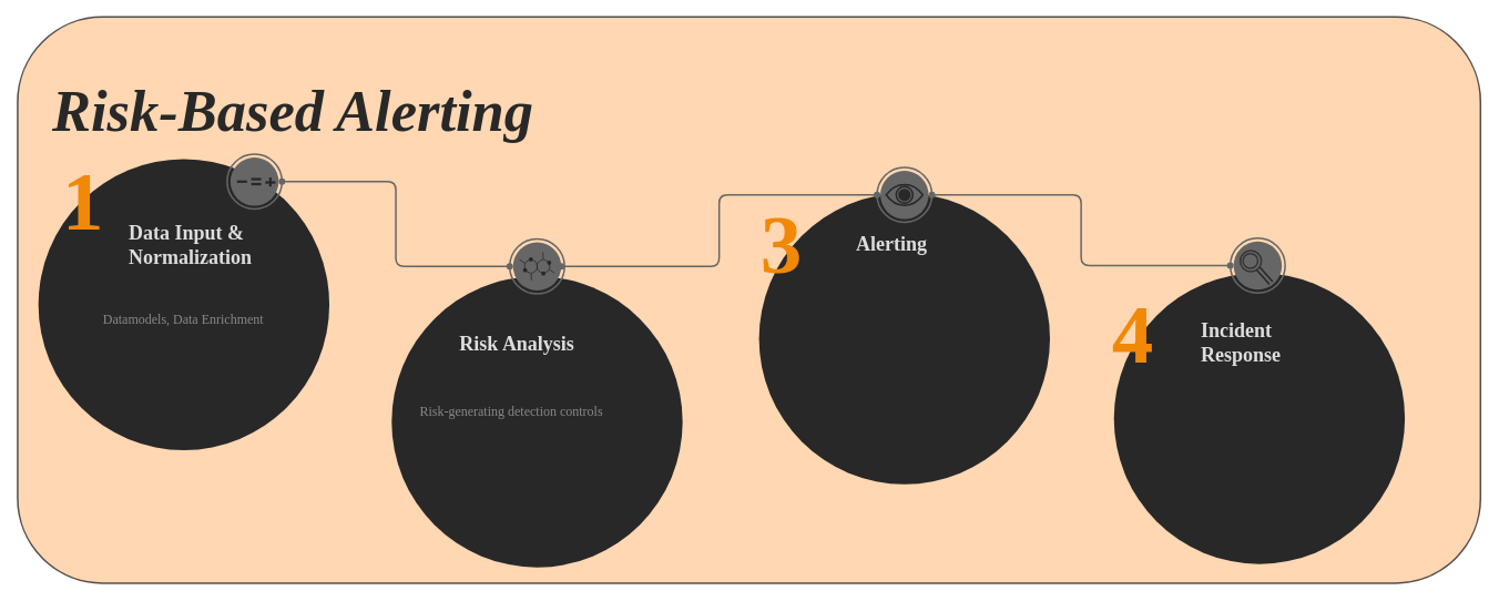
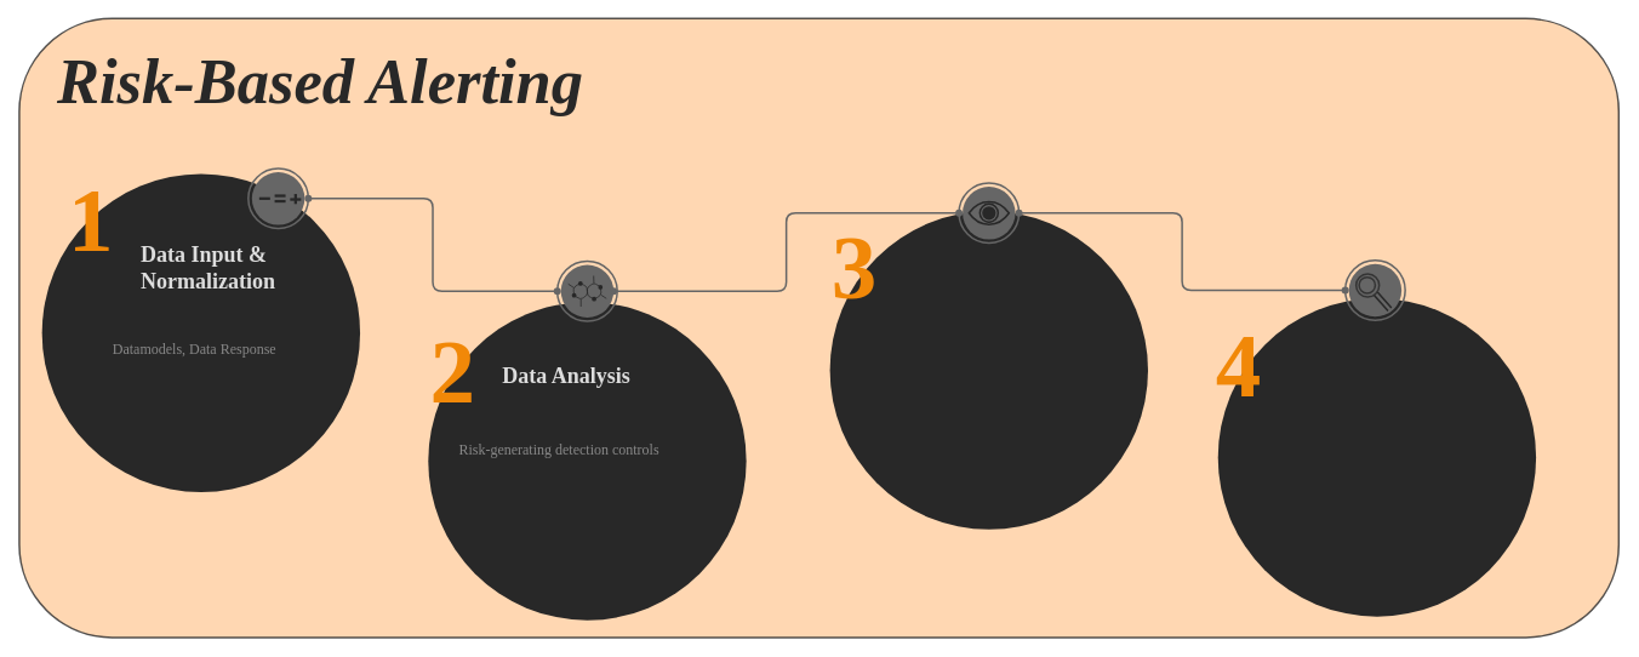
- <mxCell id="10" value="Risk-Based Alerting" style="whiteSpace=wrap;html=1;strokeColor=none;fillColor=none;fontFamily=Verdana;fontSize=70;align=left;rounded=1;fontColor=#282828;fontStyle=3" parent="1" vertex="1"><mxGeometry x="60" y="95" width="885" height="78" as="geometry" /></mxCell>
+ <mxCell id="10" value="Risk-Based Alerting" style="whiteSpace=wrap;html=1;strokeColor=none;fillColor=none;fontFamily=Verdana;fontSize=70;align=left;rounded=1;fontColor=#282828;fontStyle=3" parent="1" vertex="1"><mxGeometry x="60" y="50" width="885" height="78" as="geometry" /></mxCell>
- <mxCell id="12" value="Alerting" style="text;html=1;resizable=0;points=[];autosize=1;align=left;verticalAlign=top;spacingTop=-4;fontSize=24;fontFamily=Verdana;fontColor=#DDDDDD;fontStyle=1;rounded=1;" parent="1" vertex="1"><mxGeometry x="1027" y="277" width="120" height="30" as="geometry" /></mxCell>
- <mxCell id="13" value="Datamodels, Data Enrichment" style="text;html=1;resizable=0;points=[];autosize=1;align=left;verticalAlign=top;spacingTop=-4;fontSize=16;fontColor=#888888;fontFamily=Verdana;rounded=1;" parent="1" vertex="1"><mxGeometry x="121" y="372" width="260" height="20" as="geometry" /></mxCell>
+ <mxCell id="13" value="Datamodels, Data Response" style="text;html=1;resizable=0;points=[];autosize=1;align=left;verticalAlign=top;spacingTop=-4;fontSize=16;fontColor=#888888;fontFamily=Verdana;rounded=1;" parent="1" vertex="1"><mxGeometry x="121" y="372" width="260" height="20" as="geometry" /></mxCell>
+ <mxCell id="8" value="2" style="text;html=1;resizable=0;points=[];autosize=1;align=left;verticalAlign=top;spacingTop=-4;fontSize=100;fontFamily=Verdana;fontColor=#F18808;fontStyle=1;rounded=1;" parent="1" vertex="1"><mxGeometry x="470" y="347" width="74" height="120" as="geometry" /></mxCell>
- <mxCell id="60" value="&lt;div&gt;Incident &lt;br&gt;&lt;/div&gt;&lt;div&gt;Response&lt;/div&gt;" style="text;html=1;resizable=0;points=[];autosize=1;align=left;verticalAlign=top;spacingTop=-4;fontSize=24;fontFamily=Verdana;fontColor=#DDDDDD;fontStyle=1;rounded=1;" vertex="1" parent="1"><mxGeometry x="1442" y="381" width="140" height="60" as="geometry" /></mxCell>
- <mxCell id="11" value="Risk Analysis" style="text;html=1;resizable=0;points=[];autosize=1;align=left;verticalAlign=top;spacingTop=-4;fontSize=24;fontFamily=Verdana;fontColor=#DDDDDD;fontStyle=1;rounded=1;" parent="1" vertex="1"><mxGeometry x="550" y="396" width="190" height="30" as="geometry" /></mxCell>
+ <mxCell id="11" value="Data Analysis" style="text;html=1;resizable=0;points=[];autosize=1;align=left;verticalAlign=top;spacingTop=-4;fontSize=24;fontFamily=Verdana;fontColor=#DDDDDD;fontStyle=1;rounded=1;" parent="1" vertex="1"><mxGeometry x="550" y="396" width="190" height="30" as="geometry" /></mxCell>
